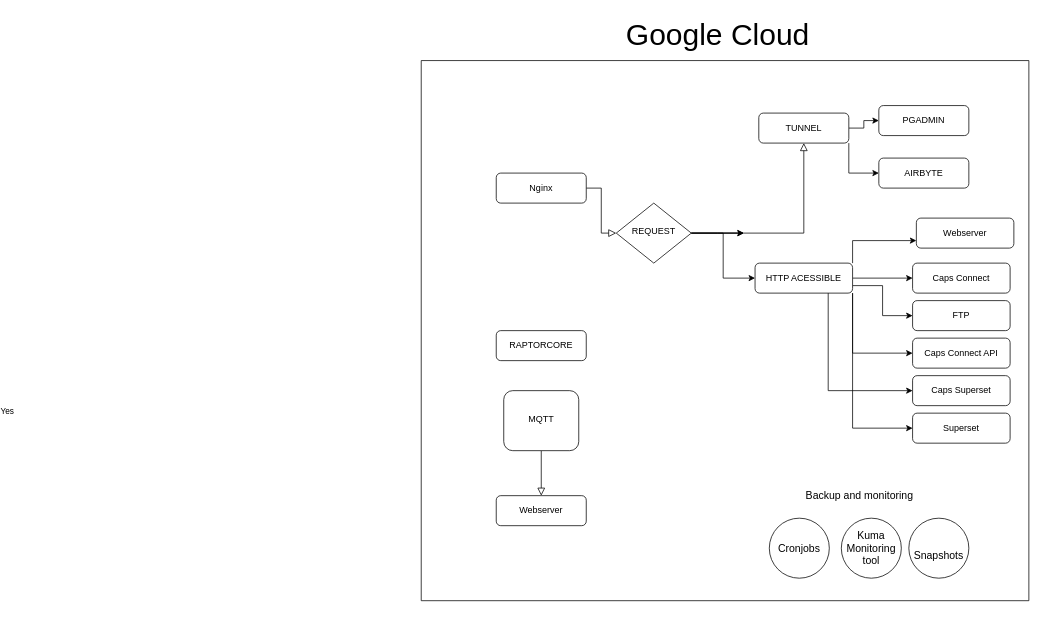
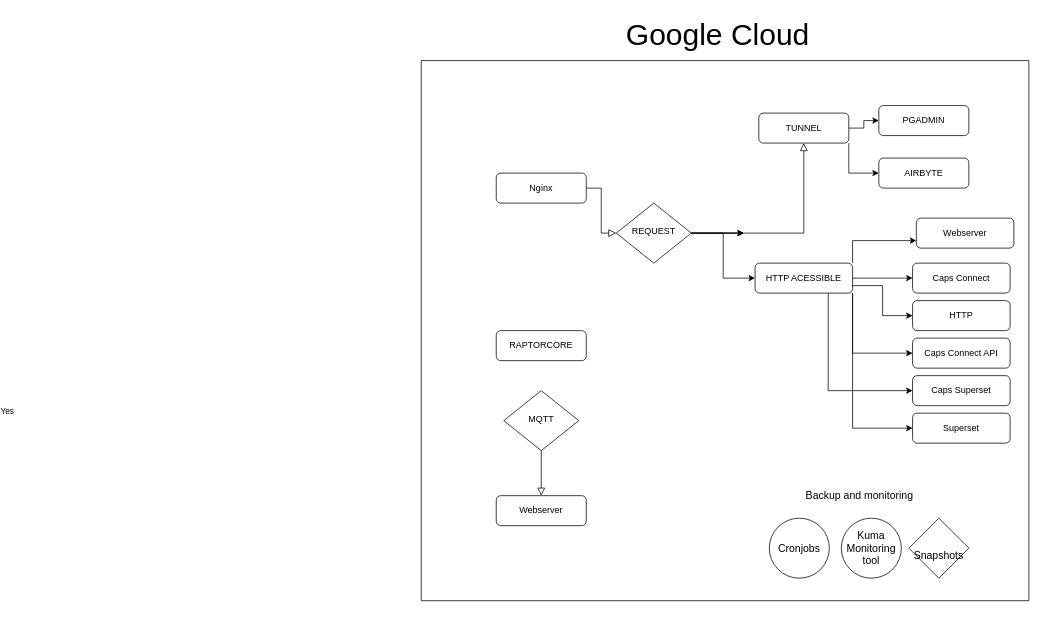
- <mxCell id="28" value="FTP" style="rounded=1;whiteSpace=wrap;html=1;" vertex="1" parent="1"><mxGeometry x="675" y="400" width="130" height="40" as="geometry" /></mxCell>
+ <mxCell id="28" value="HTTP" style="rounded=1;whiteSpace=wrap;html=1;" vertex="1" parent="1"><mxGeometry x="675" y="400" width="130" height="40" as="geometry" /></mxCell>
- <mxCell id="13" value="MQTT" style="whiteSpace=wrap;html=1;shadow=0;fontFamily=Helvetica;fontSize=12;align=center;strokeWidth=1;spacing=6;spacingTop=-4;rounded=1;" parent="1" vertex="1"><mxGeometry x="130" y="520" width="100" height="80" as="geometry" /></mxCell>
+ <mxCell id="13" value="MQTT" style="rhombus;whiteSpace=wrap;html=1;shadow=0;fontFamily=Helvetica;fontSize=12;align=center;strokeWidth=1;spacing=6;spacingTop=-4;" parent="1" vertex="1"><mxGeometry x="130" y="520" width="100" height="80" as="geometry" /></mxCell>
- <mxCell id="32" value="&lt;font style=&quot;font-size: 14px&quot;&gt;Snapshots&lt;/font&gt;" style="ellipse;whiteSpace=wrap;html=1;aspect=fixed;fontSize=40;" vertex="1" parent="31"><mxGeometry x="650" y="610" width="80" height="80" as="geometry" /></mxCell>
+ <mxCell id="32" value="&lt;font style=&quot;font-size: 14px&quot;&gt;Snapshots&lt;/font&gt;" style="rhombus;whiteSpace=wrap;html=1;aspect=fixed;fontSize=40;" vertex="1" parent="31"><mxGeometry x="650" y="610" width="80" height="80" as="geometry" /></mxCell>
